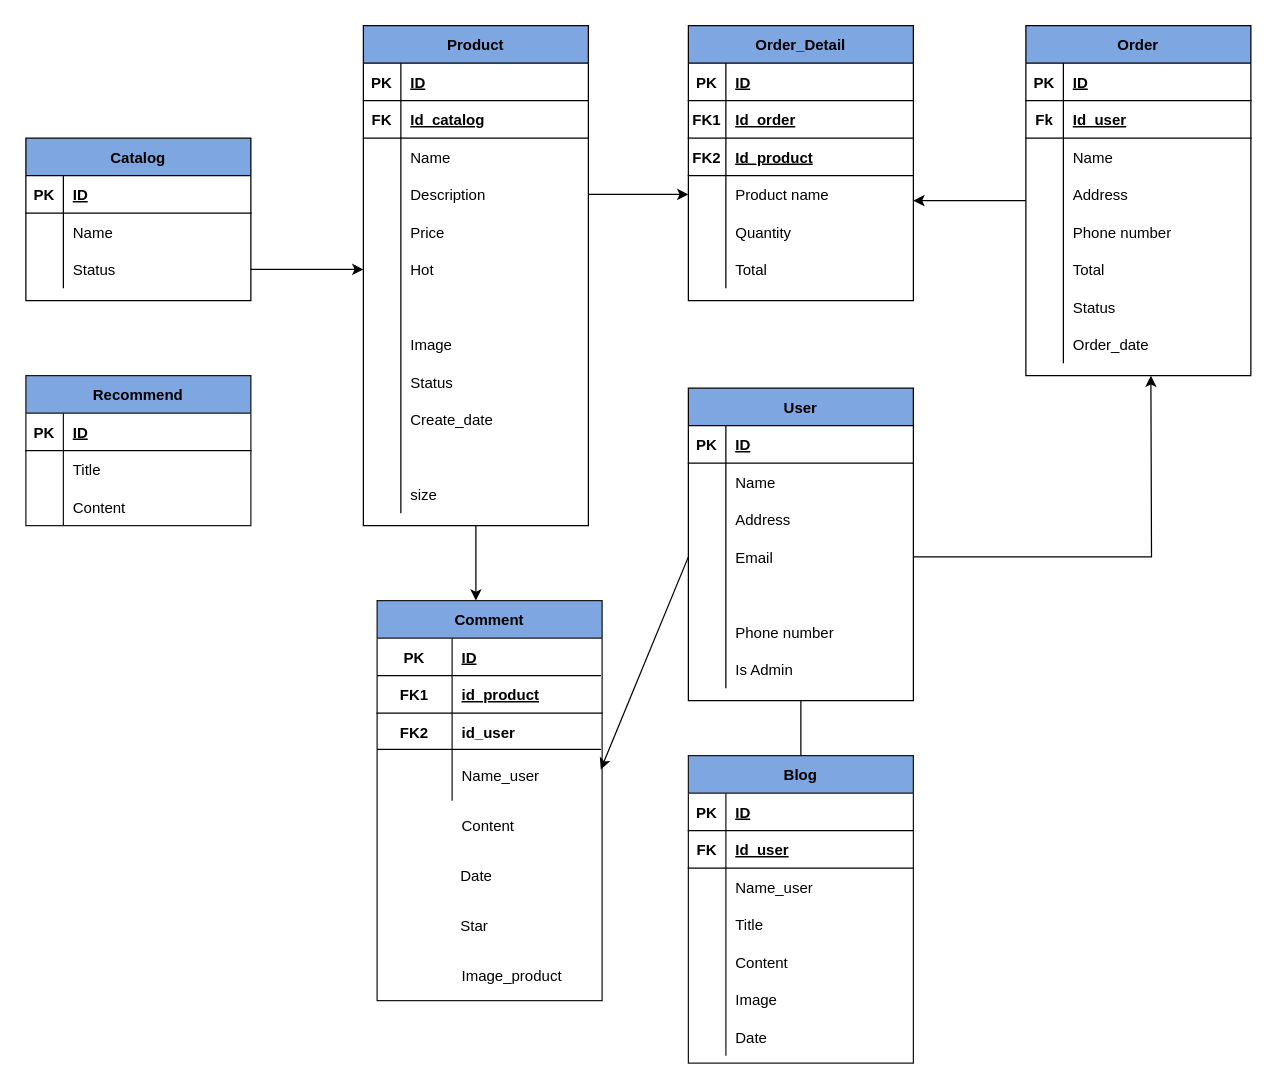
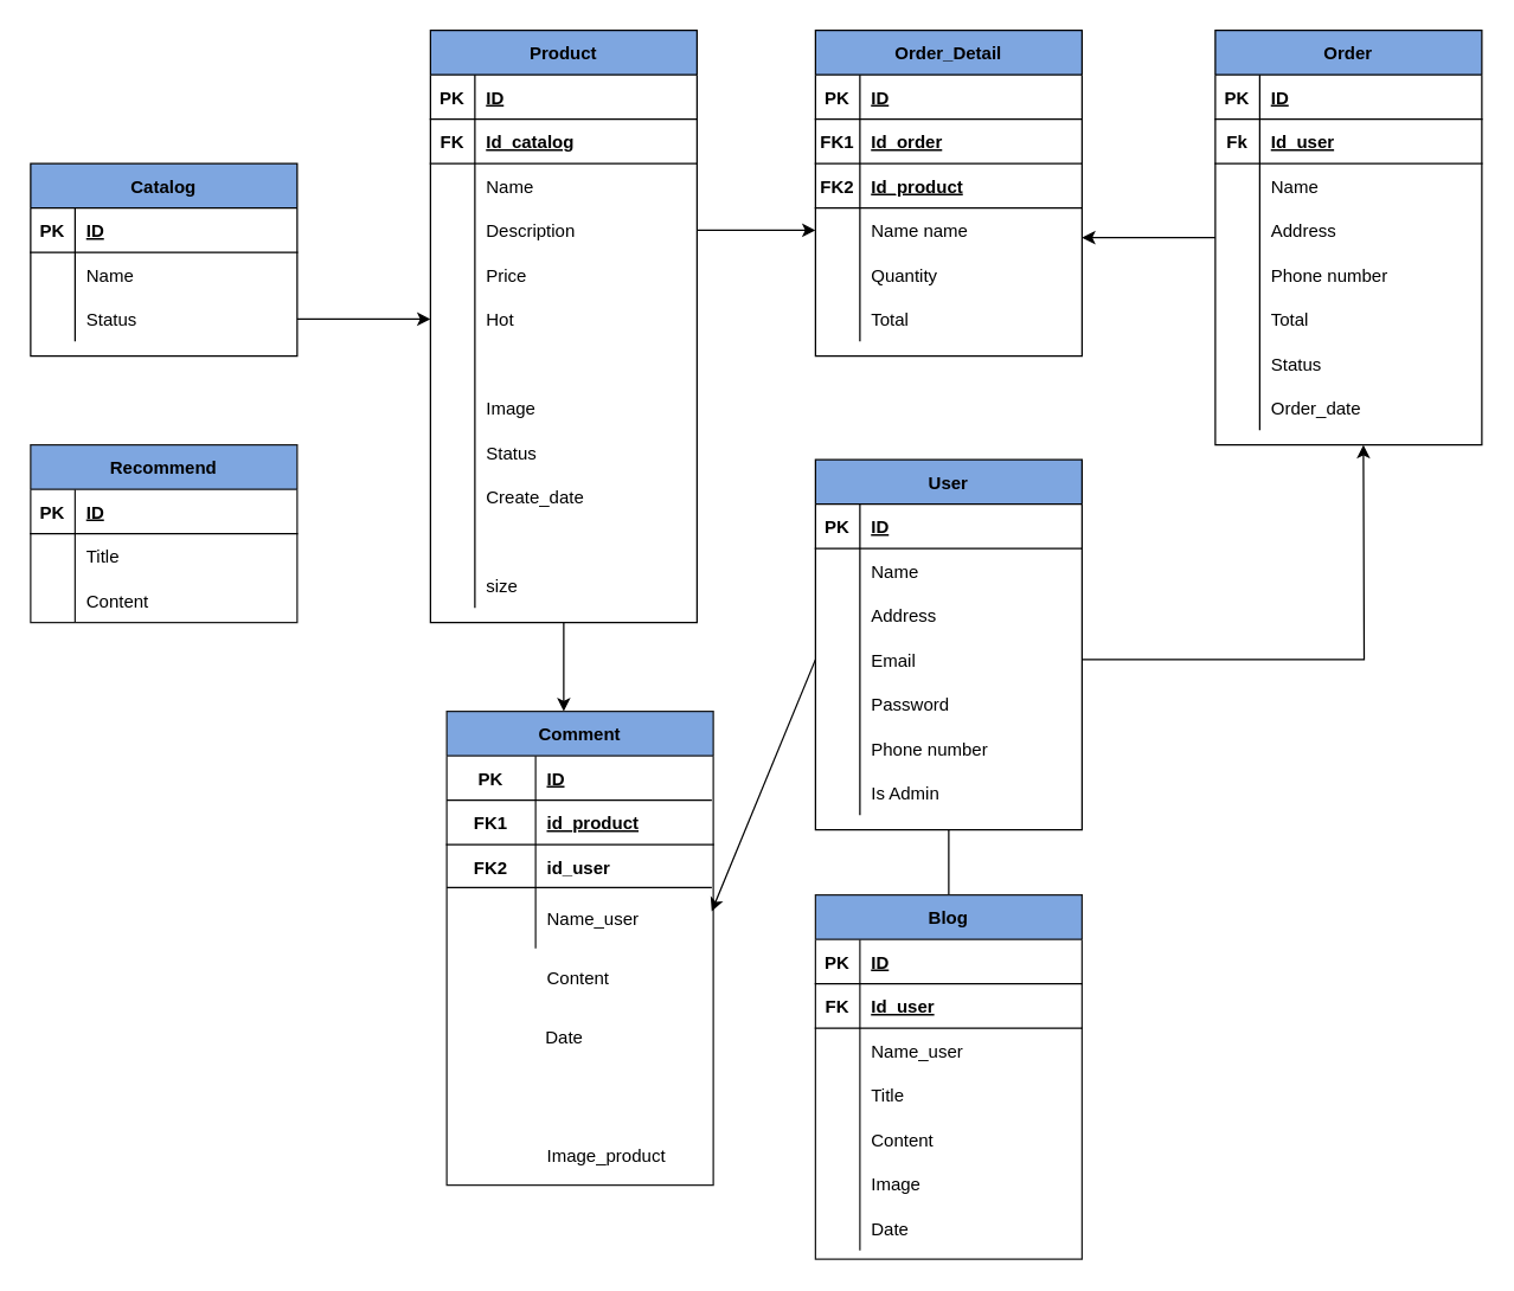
- <mxCell id="86" value="Product name" style="shape=partialRectangle;connectable=0;fillColor=none;top=0;left=0;bottom=0;right=0;align=left;spacingLeft=6;overflow=hidden;" vertex="1" parent="84"><mxGeometry x="30" width="150" height="30" as="geometry"><mxRectangle width="150" height="30" as="alternateBounds" /></mxGeometry></mxCell>
+ <mxCell id="86" value="Name name" style="shape=partialRectangle;connectable=0;fillColor=none;top=0;left=0;bottom=0;right=0;align=left;spacingLeft=6;overflow=hidden;" vertex="1" parent="84"><mxGeometry x="30" width="150" height="30" as="geometry"><mxRectangle width="150" height="30" as="alternateBounds" /></mxGeometry></mxCell>
+ <mxCell id="109" value="Password" style="shape=partialRectangle;connectable=0;fillColor=none;top=0;left=0;bottom=0;right=0;align=left;spacingLeft=6;overflow=hidden;" vertex="1" parent="107"><mxGeometry x="30" width="150" height="30" as="geometry"><mxRectangle width="150" height="30" as="alternateBounds" /></mxGeometry></mxCell>
- <mxCell id="136" value="Star" style="shape=partialRectangle;connectable=0;fillColor=none;top=0;left=0;bottom=0;right=0;align=left;spacingLeft=6;overflow=hidden;" vertex="1" parent="1"><mxGeometry x="360" y="720" width="120" height="40" as="geometry"><mxRectangle width="120" height="40" as="alternateBounds" /></mxGeometry></mxCell>
